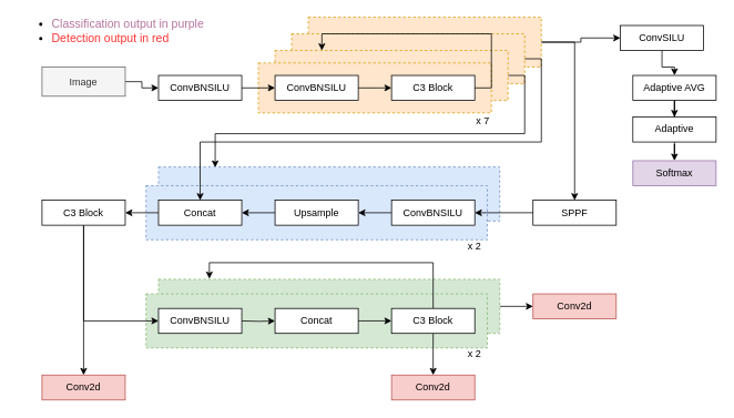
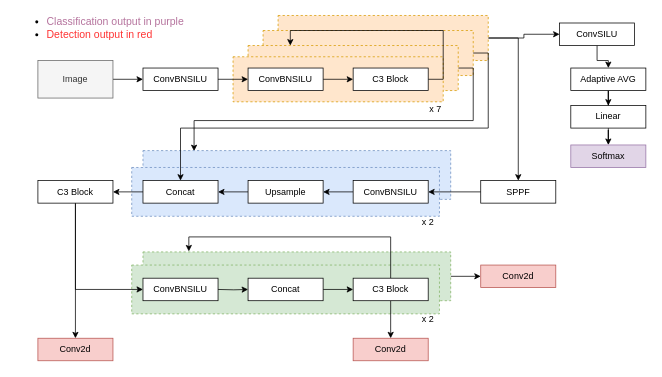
- <mxCell id="6" value="Image" style="rounded=0;whiteSpace=wrap;html=1;fillColor=#f5f5f5;fontColor=#333333;strokeColor=#666666;" vertex="1" parent="1"><mxGeometry x="50" y="80" width="100" height="35" as="geometry" /></mxCell>
+ <mxCell id="6" value="Image" style="rounded=0;whiteSpace=wrap;html=1;fillColor=#f5f5f5;fontColor=#333333;strokeColor=#666666;" vertex="1" parent="1"><mxGeometry x="50" y="80" width="100" height="50" as="geometry" /></mxCell>
- <mxCell id="29" value="Adaptive" style="rounded=0;whiteSpace=wrap;html=1;" vertex="1" parent="1"><mxGeometry x="760" y="140" width="100" height="30" as="geometry" /></mxCell>
+ <mxCell id="29" value="Linear" style="rounded=0;whiteSpace=wrap;html=1;" vertex="1" parent="1"><mxGeometry x="760" y="140" width="100" height="30" as="geometry" /></mxCell>
